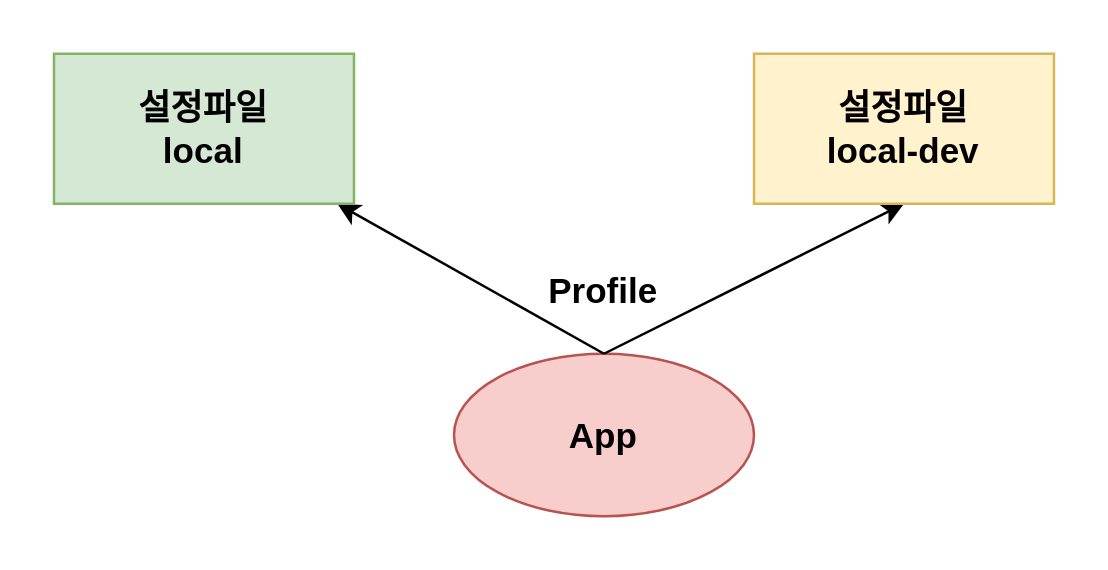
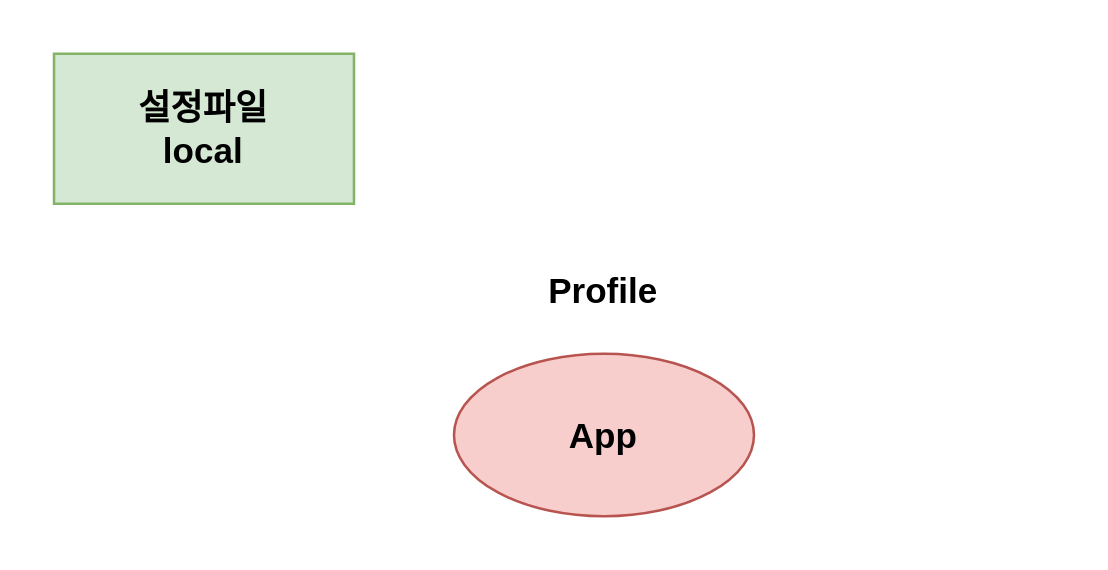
- <mxCell id="6" value="&lt;font style=&quot;font-size: 14px;&quot;&gt;&lt;b&gt;설정파일&lt;/b&gt;&lt;/font&gt;&lt;div style=&quot;font-size: 14px;&quot;&gt;&lt;font style=&quot;font-size: 14px;&quot;&gt;&lt;b&gt;local-dev&lt;/b&gt;&lt;/font&gt;&lt;/div&gt;" style="rounded=0;whiteSpace=wrap;html=1;fillColor=#fff2cc;strokeColor=#d6b656;" vertex="1" parent="1"><mxGeometry x="300.995" y="20.996" width="120" height="60" as="geometry" /></mxCell>
- <mxCell id="4" value="" style="endArrow=classic;html=1;rounded=0;exitX=0.5;exitY=0;exitDx=0;exitDy=0;" edge="1" parent="1" source="2" target="7"><mxGeometry width="50" height="50" relative="1" as="geometry"><mxPoint x="211" y="231" as="sourcePoint" /><mxPoint x="153.399" y="78.108" as="targetPoint" /></mxGeometry></mxCell>
- <mxCell id="3" value="" style="endArrow=classic;html=1;rounded=0;exitX=0.5;exitY=0;exitDx=0;exitDy=0;entryX=0.5;entryY=1;entryDx=0;entryDy=0;" edge="1" parent="1" source="2" target="6"><mxGeometry width="50" height="50" relative="1" as="geometry"><mxPoint x="211" y="231" as="sourcePoint" /><mxPoint x="335.815" y="77.306" as="targetPoint" /></mxGeometry></mxCell>
